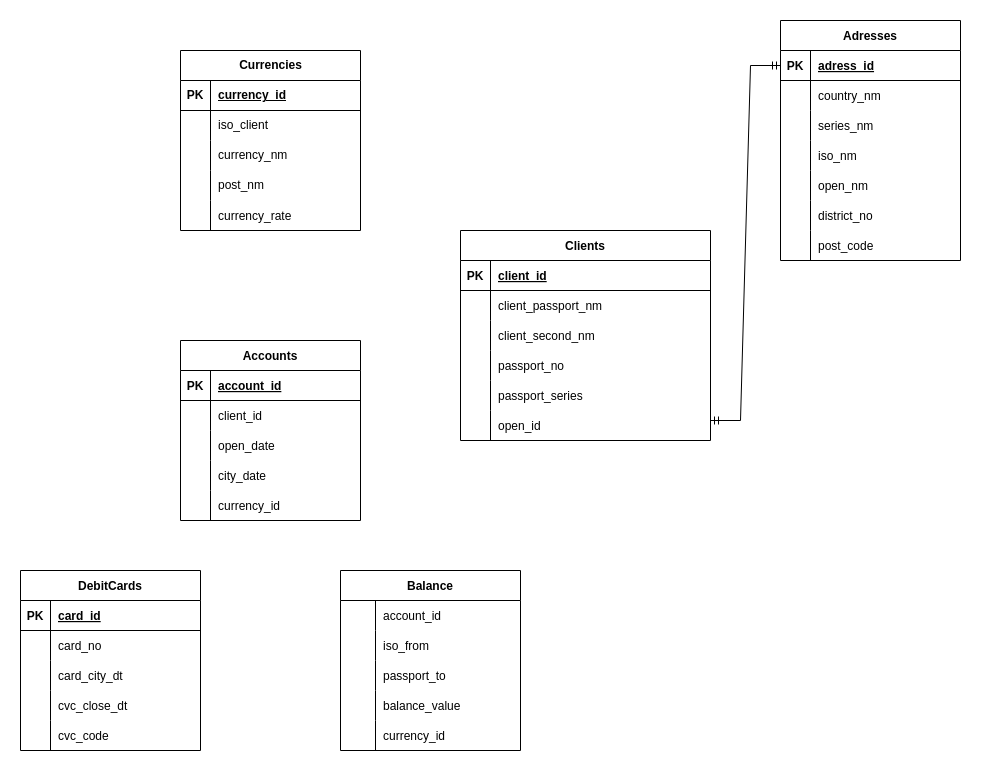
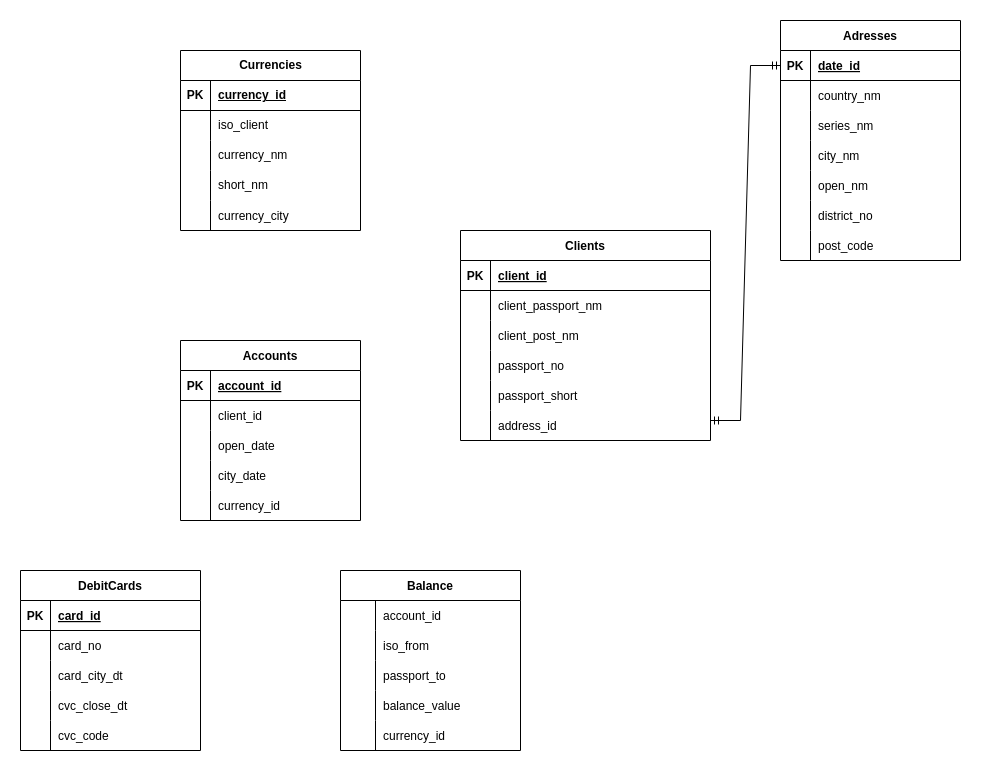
- <mxCell id="26" value="adress_id" style="shape=partialRectangle;connectable=0;fillColor=none;top=0;left=0;bottom=0;right=0;align=left;spacingLeft=6;fontStyle=5;overflow=hidden;" parent="24" vertex="1"><mxGeometry x="30" width="150" height="30" as="geometry"><mxRectangle width="150" height="30" as="alternateBounds" /></mxGeometry></mxCell>
+ <mxCell id="26" value="date_id" style="shape=partialRectangle;connectable=0;fillColor=none;top=0;left=0;bottom=0;right=0;align=left;spacingLeft=6;fontStyle=5;overflow=hidden;" parent="24" vertex="1"><mxGeometry x="30" width="150" height="30" as="geometry"><mxRectangle width="150" height="30" as="alternateBounds" /></mxGeometry></mxCell>
- <mxCell id="35" value="iso_nm" style="shape=partialRectangle;connectable=0;fillColor=none;top=0;left=0;bottom=0;right=0;align=left;spacingLeft=6;overflow=hidden;" parent="33" vertex="1"><mxGeometry x="30" width="150" height="30" as="geometry"><mxRectangle width="150" height="30" as="alternateBounds" /></mxGeometry></mxCell>
+ <mxCell id="35" value="city_nm" style="shape=partialRectangle;connectable=0;fillColor=none;top=0;left=0;bottom=0;right=0;align=left;spacingLeft=6;overflow=hidden;" parent="33" vertex="1"><mxGeometry x="30" width="150" height="30" as="geometry"><mxRectangle width="150" height="30" as="alternateBounds" /></mxGeometry></mxCell>
- <mxCell id="105" value="post_nm" style="shape=partialRectangle;connectable=0;fillColor=none;top=0;left=0;bottom=0;right=0;align=left;spacingLeft=6;overflow=hidden;whiteSpace=wrap;html=1;" vertex="1" parent="103"><mxGeometry x="30" width="150" height="30" as="geometry"><mxRectangle width="150" height="30" as="alternateBounds" /></mxGeometry></mxCell>
+ <mxCell id="105" value="short_nm" style="shape=partialRectangle;connectable=0;fillColor=none;top=0;left=0;bottom=0;right=0;align=left;spacingLeft=6;overflow=hidden;whiteSpace=wrap;html=1;" vertex="1" parent="103"><mxGeometry x="30" width="150" height="30" as="geometry"><mxRectangle width="150" height="30" as="alternateBounds" /></mxGeometry></mxCell>
- <mxCell id="108" value="currency_rate" style="shape=partialRectangle;connectable=0;fillColor=none;top=0;left=0;bottom=0;right=0;align=left;spacingLeft=6;overflow=hidden;" vertex="1" parent="106"><mxGeometry x="30" width="150" height="30" as="geometry"><mxRectangle width="150" height="30" as="alternateBounds" /></mxGeometry></mxCell>
+ <mxCell id="108" value="currency_city" style="shape=partialRectangle;connectable=0;fillColor=none;top=0;left=0;bottom=0;right=0;align=left;spacingLeft=6;overflow=hidden;" vertex="1" parent="106"><mxGeometry x="30" width="150" height="30" as="geometry"><mxRectangle width="150" height="30" as="alternateBounds" /></mxGeometry></mxCell>
- <mxCell id="11" value="client_second_nm" style="shape=partialRectangle;connectable=0;fillColor=none;top=0;left=0;bottom=0;right=0;align=left;spacingLeft=6;overflow=hidden;" parent="9" vertex="1"><mxGeometry x="30" width="220" height="30" as="geometry"><mxRectangle width="220" height="30" as="alternateBounds" /></mxGeometry></mxCell>
+ <mxCell id="11" value="client_post_nm" style="shape=partialRectangle;connectable=0;fillColor=none;top=0;left=0;bottom=0;right=0;align=left;spacingLeft=6;overflow=hidden;" parent="9" vertex="1"><mxGeometry x="30" width="220" height="30" as="geometry"><mxRectangle width="220" height="30" as="alternateBounds" /></mxGeometry></mxCell>
- <mxCell id="17" value="passport_series" style="shape=partialRectangle;connectable=0;fillColor=none;top=0;left=0;bottom=0;right=0;align=left;spacingLeft=6;overflow=hidden;" vertex="1" parent="15"><mxGeometry x="30" width="220" height="30" as="geometry"><mxRectangle width="220" height="30" as="alternateBounds" /></mxGeometry></mxCell>
+ <mxCell id="17" value="passport_short" style="shape=partialRectangle;connectable=0;fillColor=none;top=0;left=0;bottom=0;right=0;align=left;spacingLeft=6;overflow=hidden;" vertex="1" parent="15"><mxGeometry x="30" width="220" height="30" as="geometry"><mxRectangle width="220" height="30" as="alternateBounds" /></mxGeometry></mxCell>
- <mxCell id="20" value="open_id" style="shape=partialRectangle;connectable=0;fillColor=none;top=0;left=0;bottom=0;right=0;align=left;spacingLeft=6;overflow=hidden;" vertex="1" parent="18"><mxGeometry x="30" width="220" height="30" as="geometry"><mxRectangle width="220" height="30" as="alternateBounds" /></mxGeometry></mxCell>
+ <mxCell id="20" value="address_id" style="shape=partialRectangle;connectable=0;fillColor=none;top=0;left=0;bottom=0;right=0;align=left;spacingLeft=6;overflow=hidden;" vertex="1" parent="18"><mxGeometry x="30" width="220" height="30" as="geometry"><mxRectangle width="220" height="30" as="alternateBounds" /></mxGeometry></mxCell>
